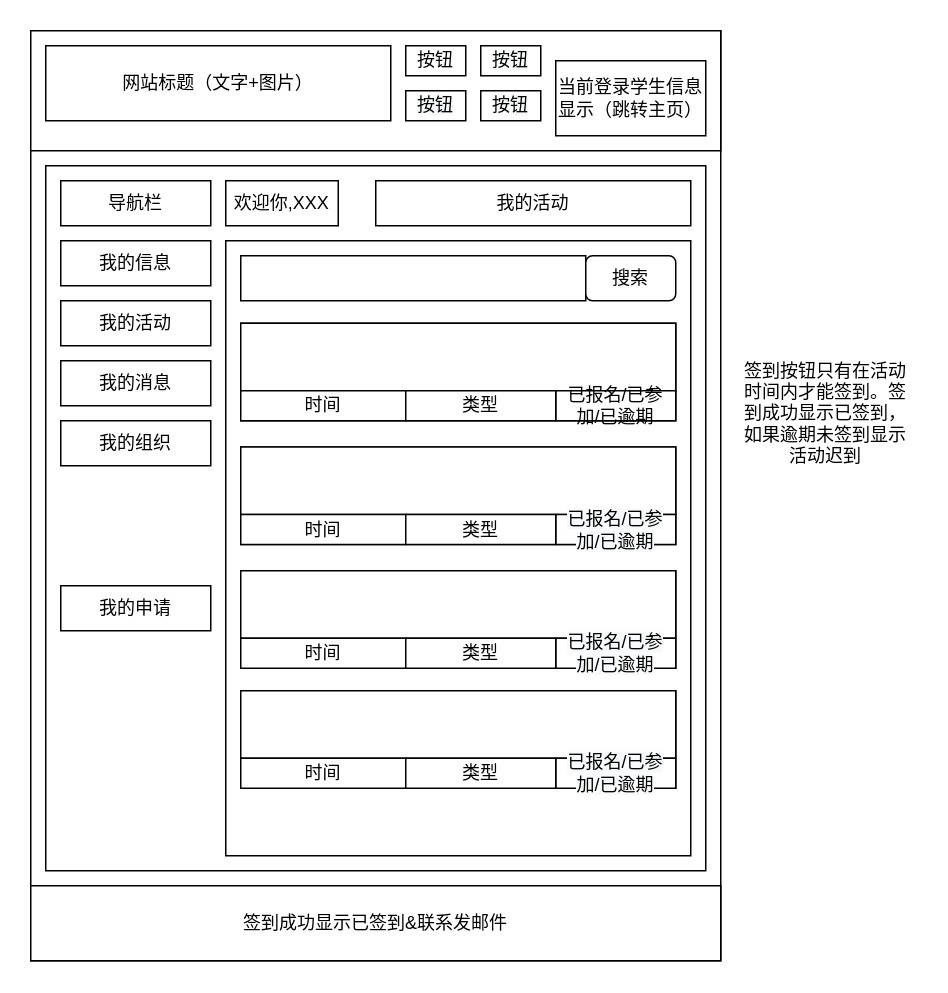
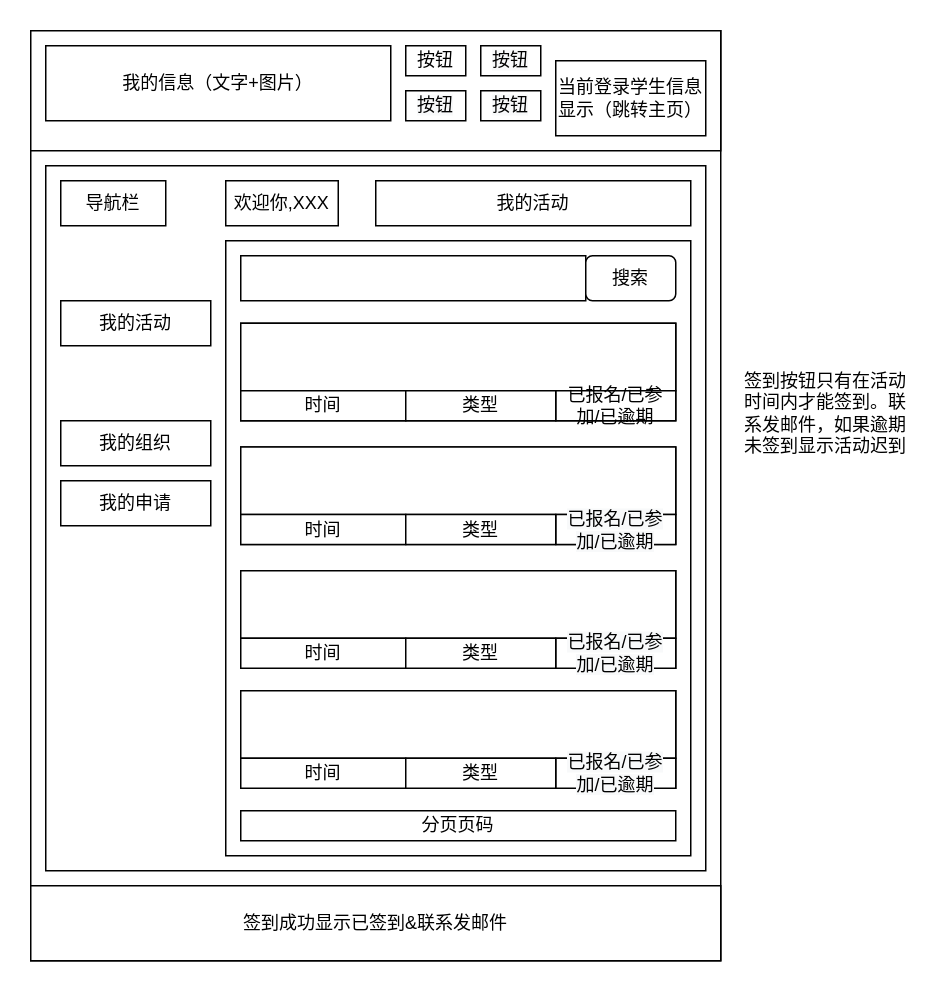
- <mxCell id="5" value="网站标题（文字+图片）" style="rounded=0;whiteSpace=wrap;html=1;" parent="1" vertex="1"><mxGeometry x="30" y="30" width="230" height="50" as="geometry" /></mxCell>
+ <mxCell id="5" value="我的信息（文字+图片）" style="rounded=0;whiteSpace=wrap;html=1;" parent="1" vertex="1"><mxGeometry x="30" y="30" width="230" height="50" as="geometry" /></mxCell>
- <mxCell id="17" value="导航栏" style="rounded=0;whiteSpace=wrap;html=1;" parent="1" vertex="1"><mxGeometry x="40" y="120" width="100" height="30" as="geometry" /></mxCell>
+ <mxCell id="17" value="导航栏" style="rounded=0;whiteSpace=wrap;html=1;" parent="1" vertex="1"><mxGeometry x="40" y="120" width="70" height="30" as="geometry" /></mxCell>
- <mxCell id="12" value="我的信息" style="rounded=0;whiteSpace=wrap;html=1;" parent="1" vertex="1"><mxGeometry x="40" y="160" width="100" height="30" as="geometry" /></mxCell>
- <mxCell id="14" value="我的消息" style="rounded=0;whiteSpace=wrap;html=1;" parent="1" vertex="1"><mxGeometry x="40" y="240" width="100" height="30" as="geometry" /></mxCell>
- <mxCell id="42" value="签到按钮只有在活动时间内才能签到。签到成功显示已签到，如果逾期未签到显示活动迟到" style="text;html=1;strokeColor=none;fillColor=none;align=center;verticalAlign=middle;whiteSpace=wrap;rounded=0;" parent="1" vertex="1"><mxGeometry x="490" y="230" width="120" height="90" as="geometry" /></mxCell>
+ <mxCell id="42" value="签到按钮只有在活动时间内才能签到。联系发邮件，如果逾期未签到显示活动迟到" style="text;html=1;strokeColor=none;fillColor=none;align=center;verticalAlign=middle;whiteSpace=wrap;rounded=0;" parent="1" vertex="1"><mxGeometry x="490" y="230" width="120" height="90" as="geometry" /></mxCell>
- <mxCell id="18" value="我的申请" style="rounded=0;whiteSpace=wrap;html=1;" parent="1" vertex="1"><mxGeometry x="40" y="390" width="100" height="30" as="geometry" /></mxCell>
+ <mxCell id="18" value="我的申请" style="rounded=0;whiteSpace=wrap;html=1;" parent="1" vertex="1"><mxGeometry x="40" y="320" width="100" height="30" as="geometry" /></mxCell>
+ <mxCell id="19" value="分页页码" style="rounded=0;whiteSpace=wrap;html=1;" parent="1" vertex="1"><mxGeometry x="160" y="540" width="290" height="20" as="geometry" /></mxCell>
